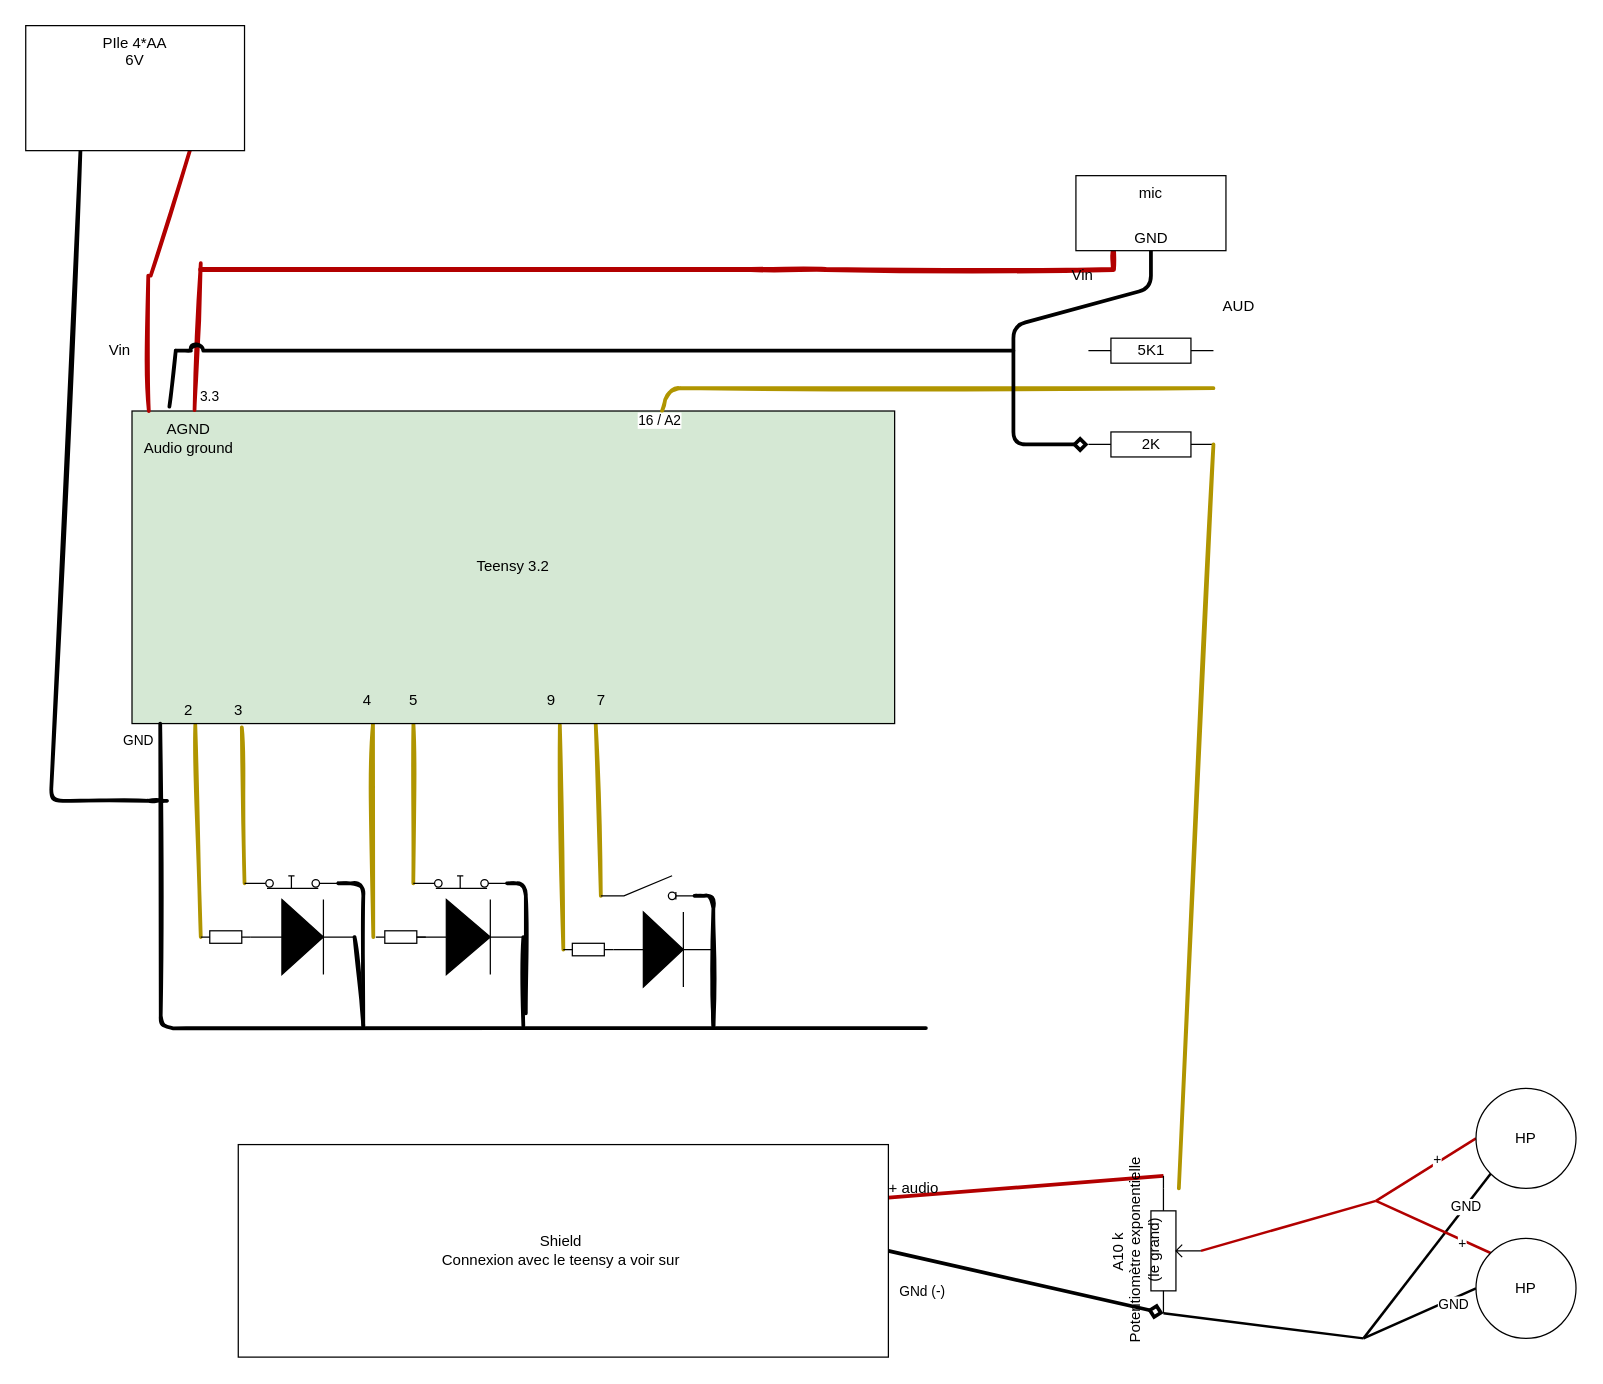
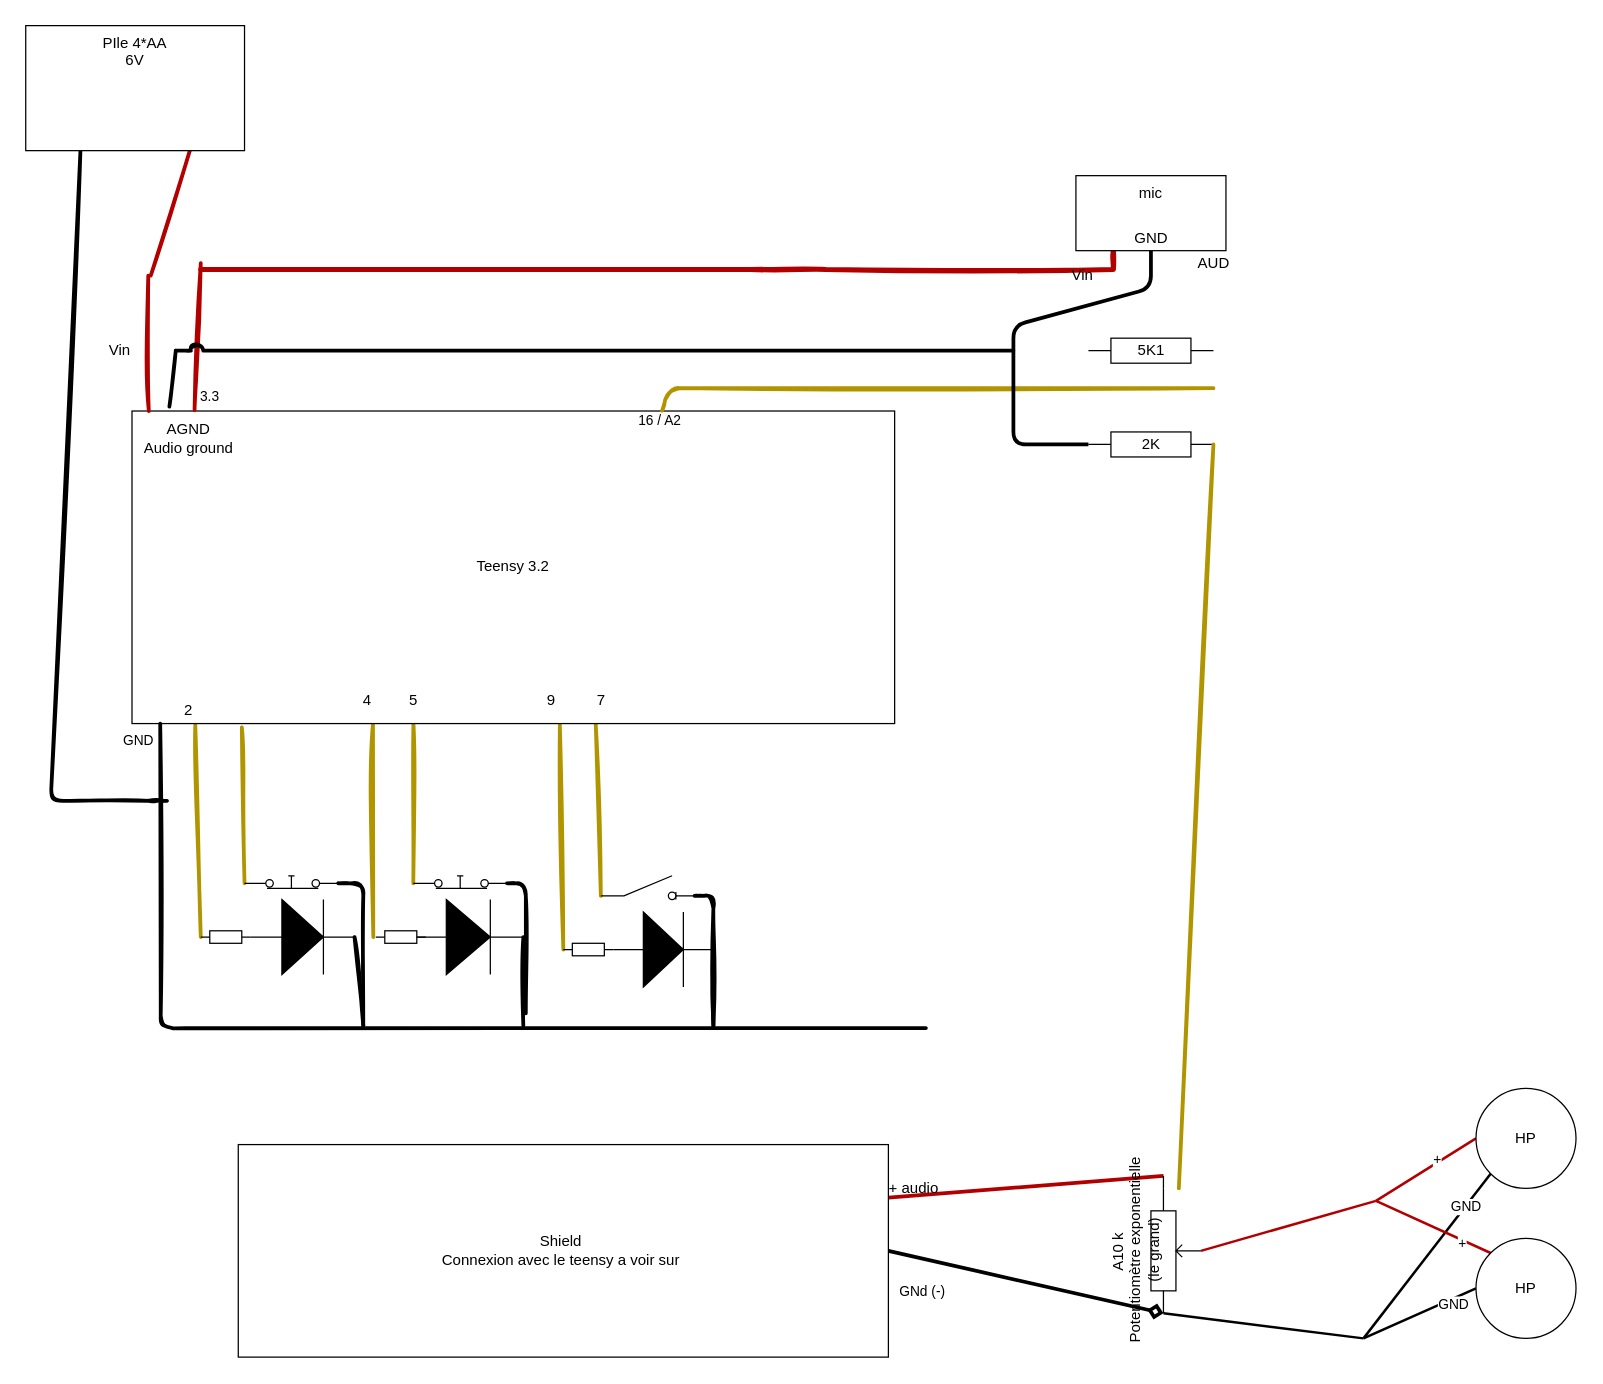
- <mxCell id="19" value="AUD" style="text;html=1;align=center;verticalAlign=middle;resizable=0;points=[];autosize=1;strokeColor=none;fillColor=none;" vertex="1" parent="1"><mxGeometry x="970" y="235" width="40" height="20" as="geometry" /></mxCell>
+ <mxCell id="19" value="AUD" style="text;html=1;align=center;verticalAlign=middle;resizable=0;points=[];autosize=1;strokeColor=none;fillColor=none;" vertex="1" parent="1"><mxGeometry x="950" y="200" width="40" height="20" as="geometry" /></mxCell>
- <mxCell id="17" style="edgeStyle=none;rounded=1;orthogonalLoop=1;jettySize=auto;html=1;exitX=0.5;exitY=1;exitDx=0;exitDy=0;endArrow=diamond;endFill=0;strokeWidth=3;entryX=0;entryY=0.5;entryDx=0;entryDy=0;entryPerimeter=0;" edge="1" parent="1" source="18" target="29"><mxGeometry relative="1" as="geometry"><mxPoint x="860" y="355" as="targetPoint" /><Array as="points"><mxPoint x="920" y="230" /><mxPoint x="810" y="260" /><mxPoint x="810" y="355" /></Array></mxGeometry></mxCell>
+ <mxCell id="17" style="edgeStyle=none;rounded=1;orthogonalLoop=1;jettySize=auto;html=1;exitX=0.5;exitY=1;exitDx=0;exitDy=0;endArrow=none;endFill=0;strokeWidth=3;entryX=0;entryY=0.5;entryDx=0;entryDy=0;entryPerimeter=0;" edge="1" parent="1" source="18" target="29"><mxGeometry relative="1" as="geometry"><mxPoint x="860" y="355" as="targetPoint" /><Array as="points"><mxPoint x="920" y="230" /><mxPoint x="810" y="260" /><mxPoint x="810" y="355" /></Array></mxGeometry></mxCell>
- <mxCell id="8" value="Teensy 3.2" style="rounded=0;whiteSpace=wrap;html=1;fillColor=#d5e8d4;" vertex="1" parent="1"><mxGeometry x="105" y="328.25" width="610" height="250" as="geometry" /></mxCell>
+ <mxCell id="8" value="Teensy 3.2" style="rounded=0;whiteSpace=wrap;html=1;" vertex="1" parent="1"><mxGeometry x="105" y="328.25" width="610" height="250" as="geometry" /></mxCell>
- <mxCell id="73" value="3" style="text;html=1;align=center;verticalAlign=middle;resizable=0;points=[];autosize=1;strokeColor=none;fillColor=none;" vertex="1" parent="1"><mxGeometry x="180" y="558.25" width="20" height="20" as="geometry" /></mxCell>
